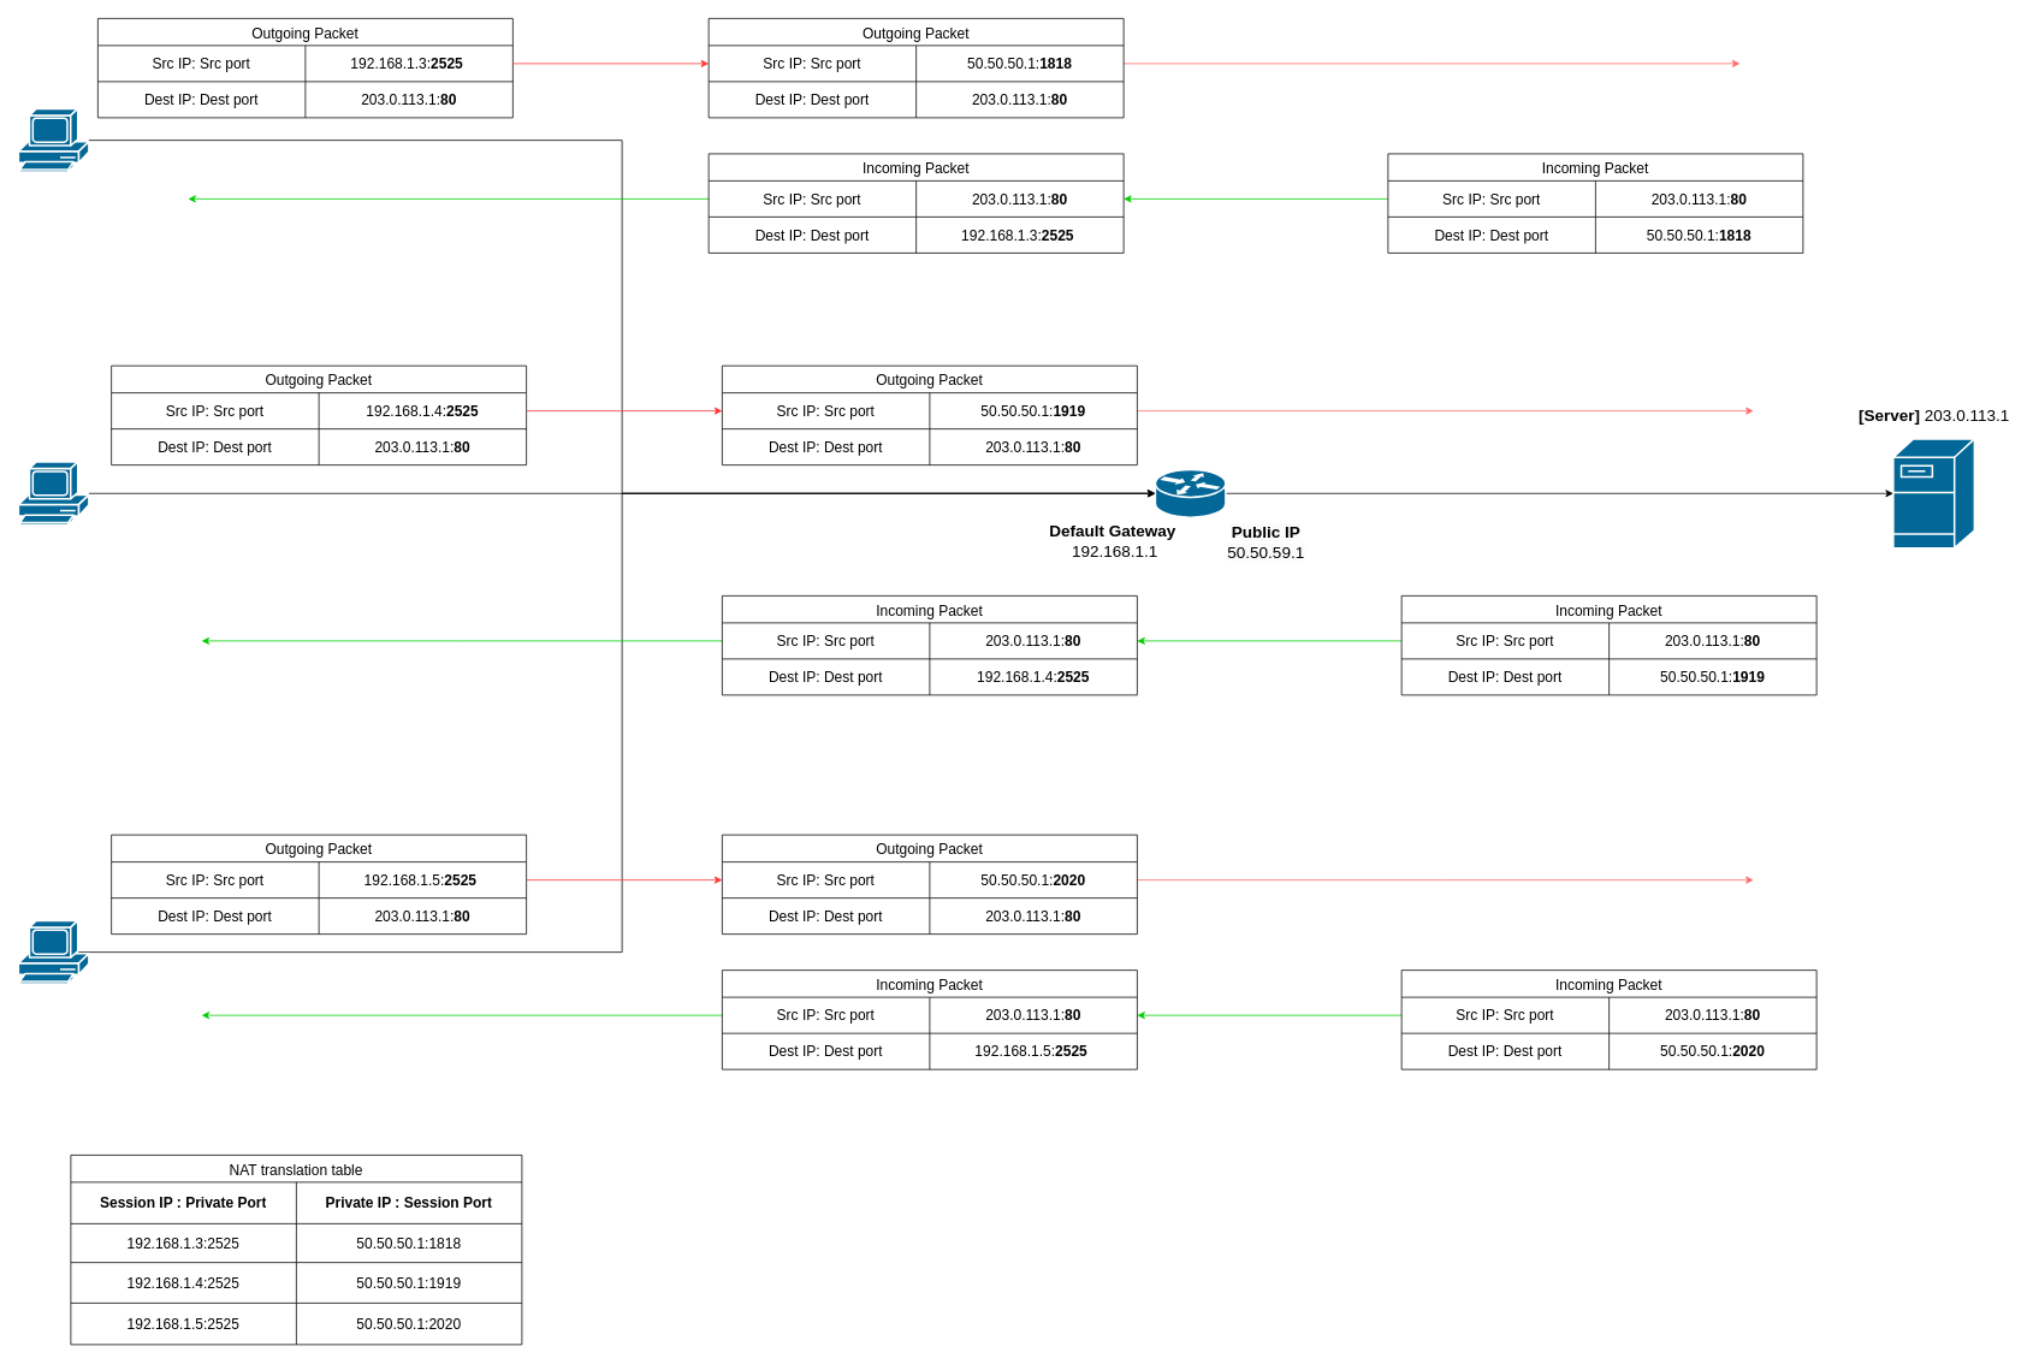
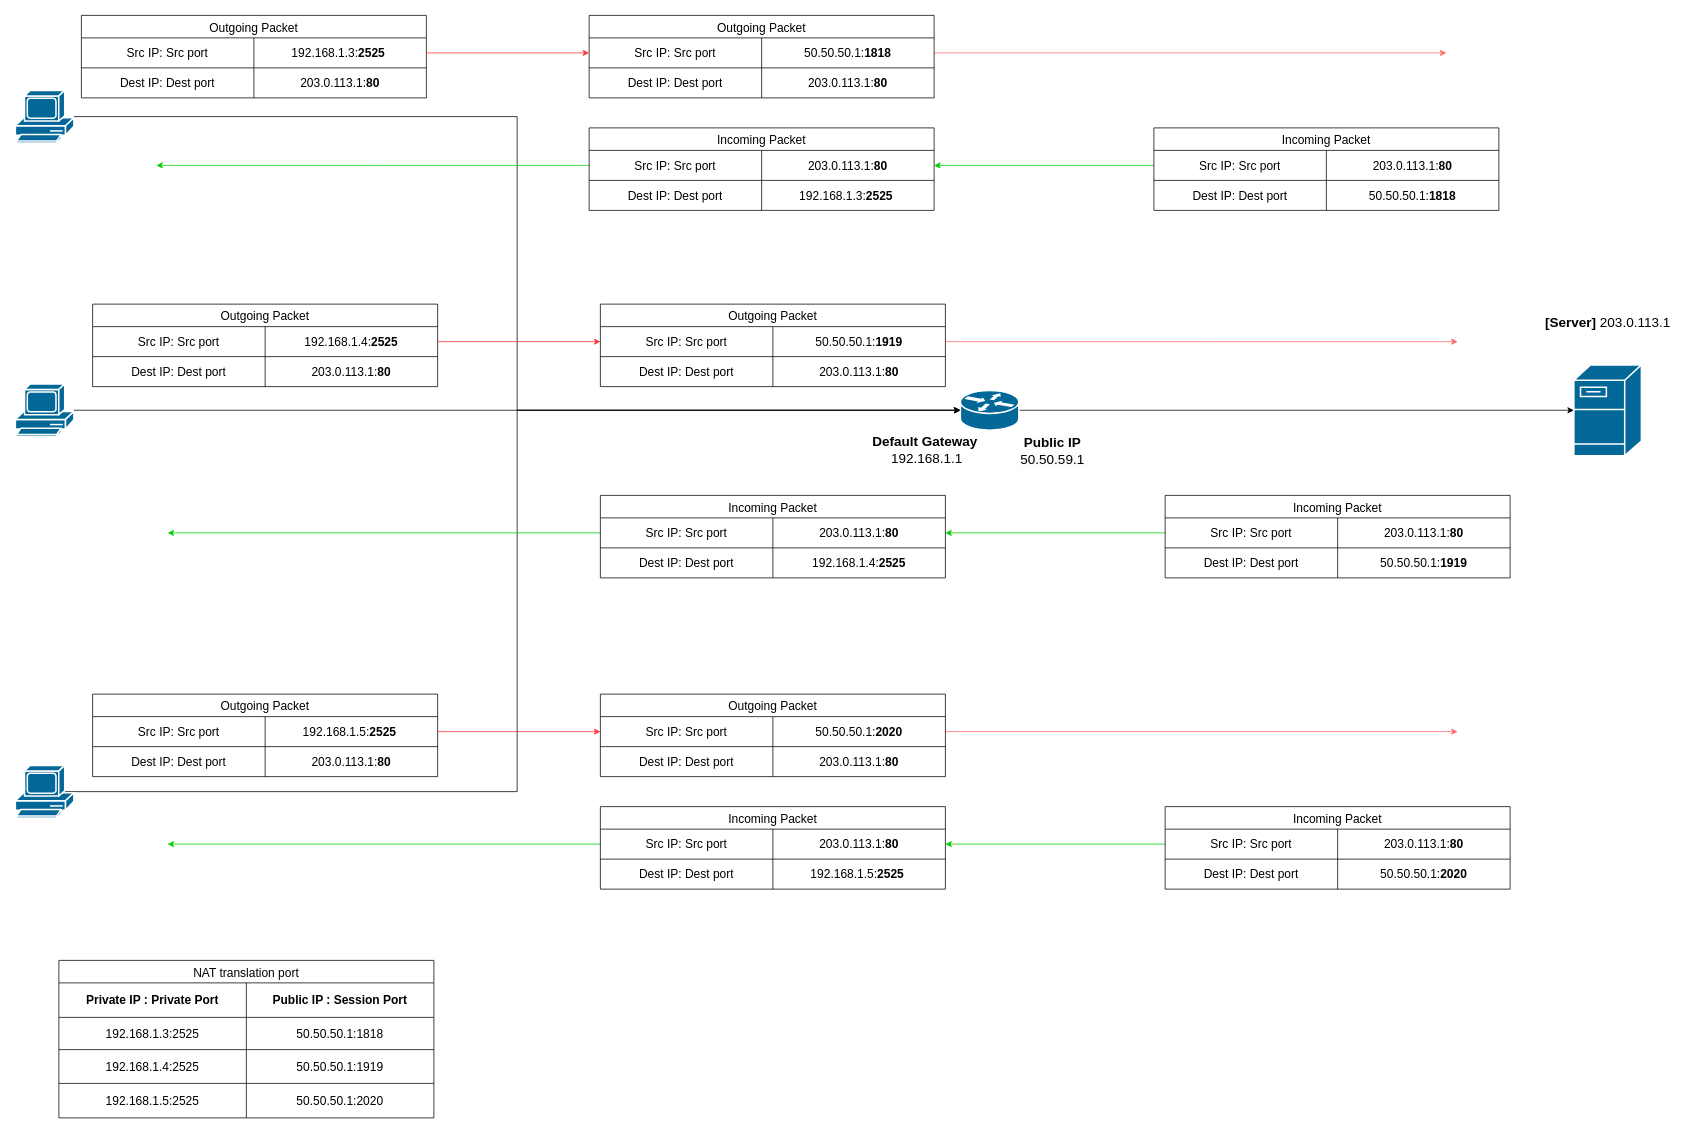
- <mxCell id="31" value="&lt;font style=&quot;font-size: 18px;&quot;&gt;&lt;b&gt;[Server]&lt;/b&gt; 203.0.113.1&lt;/font&gt;" style="text;html=1;align=center;verticalAlign=middle;resizable=0;points=[];autosize=1;strokeColor=none;fillColor=none;" parent="1" vertex="1"><mxGeometry x="2048" y="440" width="190" height="40" as="geometry" /></mxCell>
+ <mxCell id="31" value="&lt;font style=&quot;font-size: 18px;&quot;&gt;&lt;b&gt;[Server]&lt;/b&gt; 203.0.113.1&lt;/font&gt;" style="text;html=1;align=center;verticalAlign=middle;resizable=0;points=[];autosize=1;strokeColor=none;fillColor=none;" parent="1" vertex="1"><mxGeometry x="2048" y="410" width="190" height="40" as="geometry" /></mxCell>
- <mxCell id="2" value="NAT translation table" style="shape=table;startSize=30;container=1;collapsible=0;childLayout=tableLayout;strokeColor=default;fontSize=16;" parent="1" vertex="1"><mxGeometry x="78" y="1280" width="500" height="210" as="geometry" /></mxCell>
+ <mxCell id="2" value="NAT translation port" style="shape=table;startSize=30;container=1;collapsible=0;childLayout=tableLayout;strokeColor=default;fontSize=16;" parent="1" vertex="1"><mxGeometry x="78" y="1280" width="500" height="210" as="geometry" /></mxCell>
- <mxCell id="4" value="&lt;b&gt;Session IP : Private Port&lt;/b&gt;" style="shape=partialRectangle;html=1;whiteSpace=wrap;connectable=0;strokeColor=inherit;overflow=hidden;fillColor=none;top=0;left=0;bottom=0;right=0;pointerEvents=1;fontSize=16;" parent="3" vertex="1"><mxGeometry width="250" height="46" as="geometry"><mxRectangle width="250" height="46" as="alternateBounds" /></mxGeometry></mxCell>
+ <mxCell id="4" value="&lt;b&gt;Private IP : Private Port&lt;/b&gt;" style="shape=partialRectangle;html=1;whiteSpace=wrap;connectable=0;strokeColor=inherit;overflow=hidden;fillColor=none;top=0;left=0;bottom=0;right=0;pointerEvents=1;fontSize=16;" parent="3" vertex="1"><mxGeometry width="250" height="46" as="geometry"><mxRectangle width="250" height="46" as="alternateBounds" /></mxGeometry></mxCell>
- <mxCell id="5" value="&lt;b&gt;Private IP : Session Port&lt;/b&gt;" style="shape=partialRectangle;html=1;whiteSpace=wrap;connectable=0;strokeColor=inherit;overflow=hidden;fillColor=none;top=0;left=0;bottom=0;right=0;pointerEvents=1;fontSize=16;" parent="3" vertex="1"><mxGeometry x="250" width="250" height="46" as="geometry"><mxRectangle width="250" height="46" as="alternateBounds" /></mxGeometry></mxCell>
+ <mxCell id="5" value="&lt;b&gt;Public IP : Session Port&lt;/b&gt;" style="shape=partialRectangle;html=1;whiteSpace=wrap;connectable=0;strokeColor=inherit;overflow=hidden;fillColor=none;top=0;left=0;bottom=0;right=0;pointerEvents=1;fontSize=16;" parent="3" vertex="1"><mxGeometry x="250" width="250" height="46" as="geometry"><mxRectangle width="250" height="46" as="alternateBounds" /></mxGeometry></mxCell>
